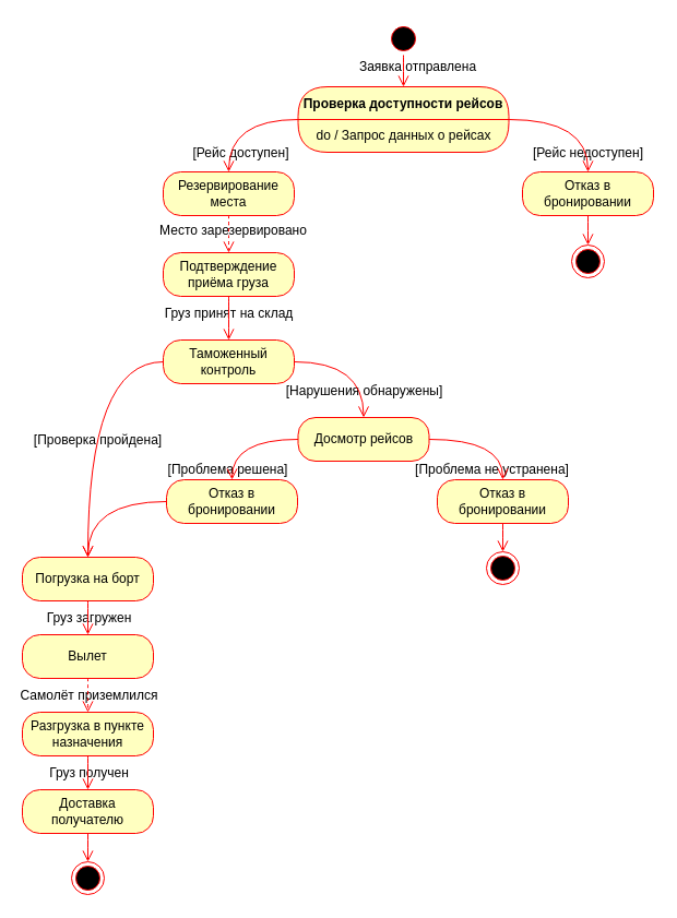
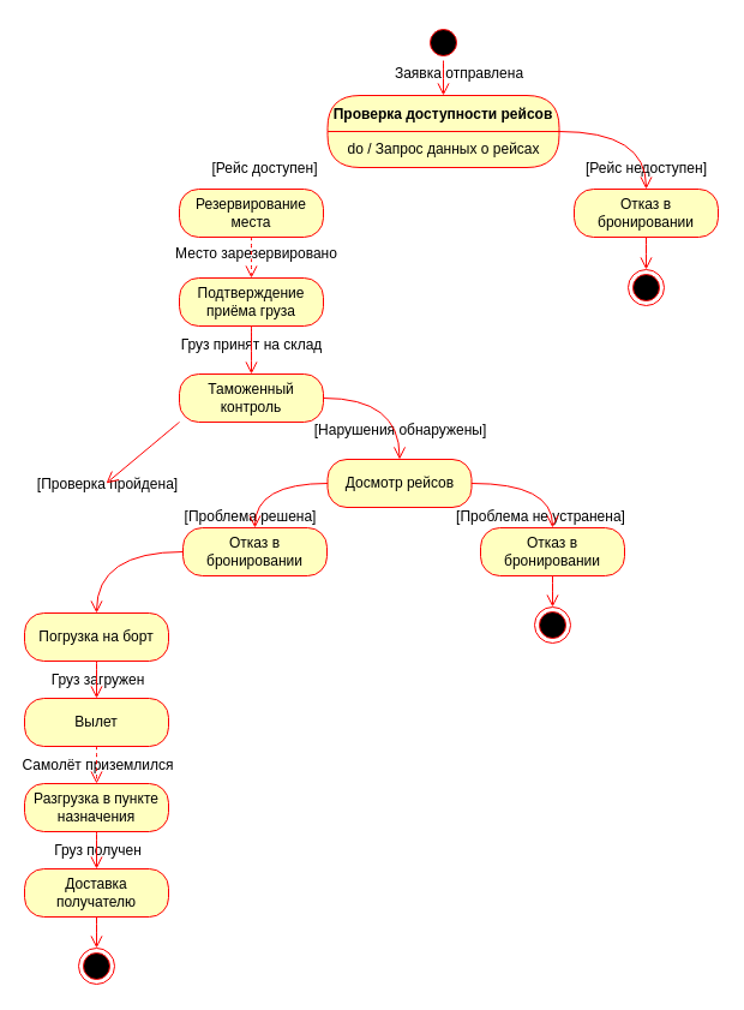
- <mxCell id="17" value="" style="edgeStyle=orthogonalEdgeStyle;html=1;verticalAlign=bottom;endArrow=open;endSize=8;strokeColor=#ff0000;rounded=0;fontSize=12;curved=1;" edge="1" parent="1" source="14" target="18"><mxGeometry relative="1" as="geometry"><mxPoint x="221" y="167" as="targetPoint" /><mxPoint x="350" y="205" as="sourcePoint" /></mxGeometry></mxCell>
- <mxCell id="27" value="" style="edgeStyle=orthogonalEdgeStyle;html=1;verticalAlign=bottom;endArrow=open;endSize=8;strokeColor=#ff0000;rounded=0;fontSize=12;curved=1;" edge="1" parent="1" source="25" target="35"><mxGeometry relative="1" as="geometry"><mxPoint x="78" y="509" as="targetPoint" /><mxPoint x="279" y="341" as="sourcePoint" /></mxGeometry></mxCell>
+ <mxCell id="27" value="" style="edgeStyle=orthogonalEdgeStyle;html=1;verticalAlign=bottom;endArrow=open;endSize=8;strokeColor=#ff0000;rounded=0;fontSize=12;curved=1;" edge="1" parent="1" source="25" target="5"><mxGeometry relative="1" as="geometry"><mxPoint x="78" y="509" as="targetPoint" /><mxPoint x="279" y="341" as="sourcePoint" /></mxGeometry></mxCell>
